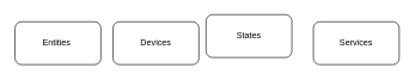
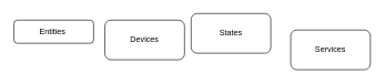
- <mxCell id="2" value="Entities&amp;nbsp;" style="rounded=1;whiteSpace=wrap;html=1;" parent="1" vertex="1"><mxGeometry x="20" y="30" width="120" height="60" as="geometry" /></mxCell>
+ <mxCell id="2" value="Entities&amp;nbsp;" style="rounded=1;whiteSpace=wrap;html=1;" parent="1" vertex="1"><mxGeometry x="20" y="30" width="120" height="35" as="geometry" /></mxCell>
- <mxCell id="5" value="Services" style="rounded=1;whiteSpace=wrap;html=1;" parent="1" vertex="1"><mxGeometry x="437" y="30" width="120" height="60" as="geometry" /></mxCell>
+ <mxCell id="5" value="Services" style="rounded=1;whiteSpace=wrap;html=1;" parent="1" vertex="1"><mxGeometry x="437" y="45" width="120" height="60" as="geometry" /></mxCell>
